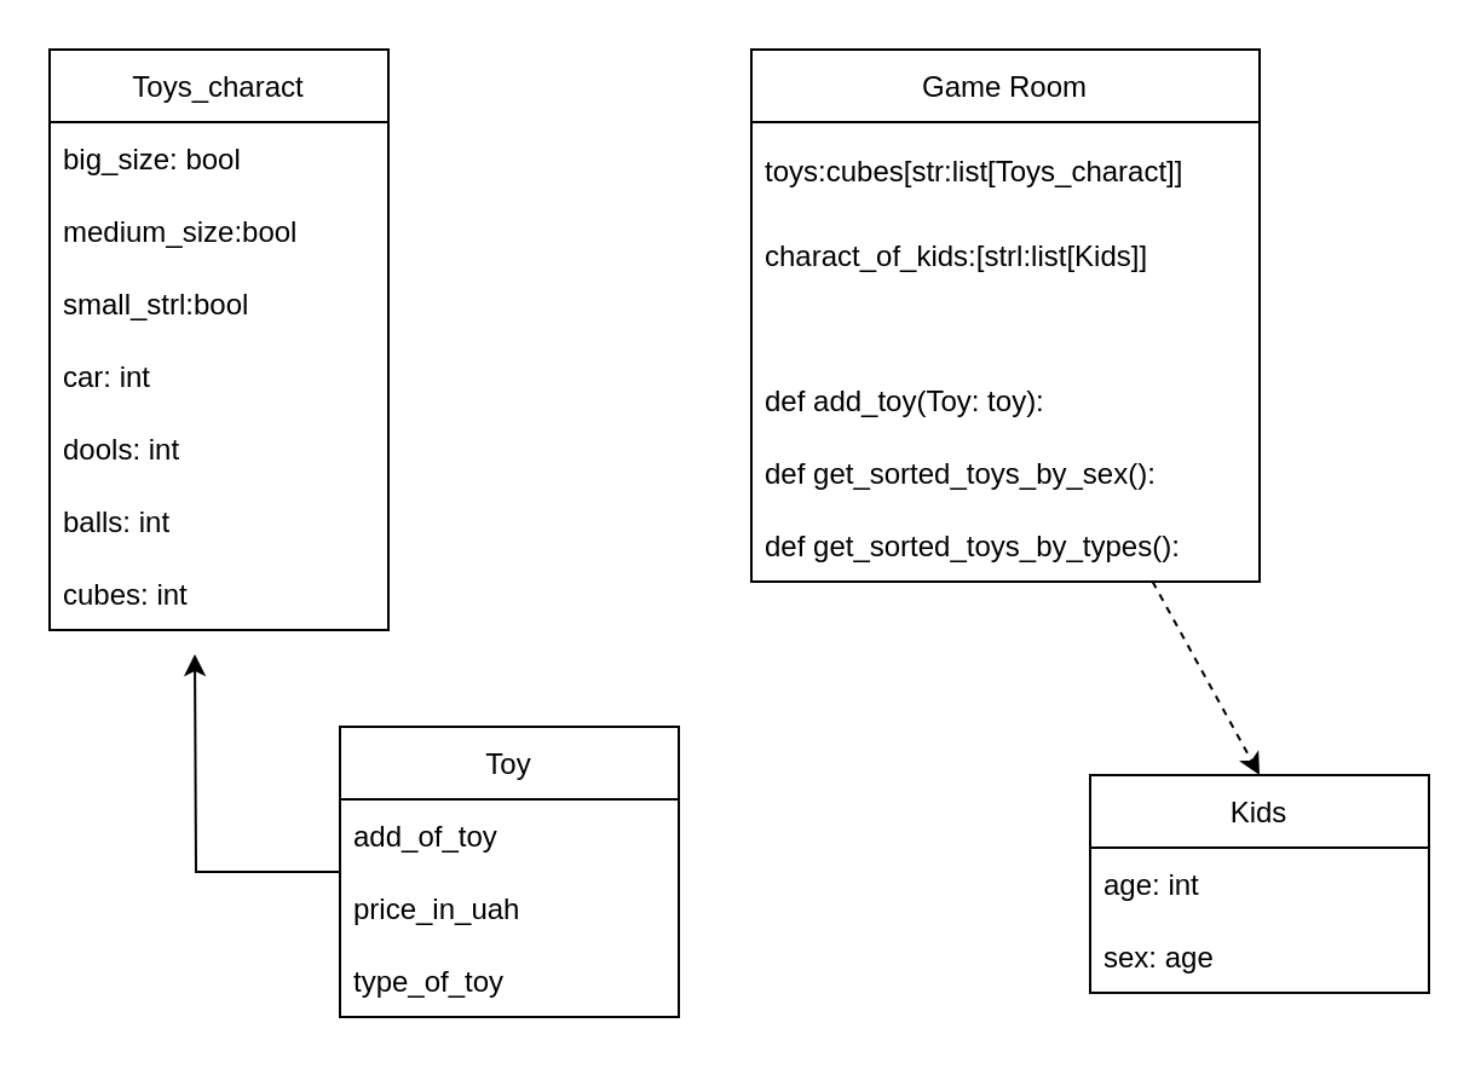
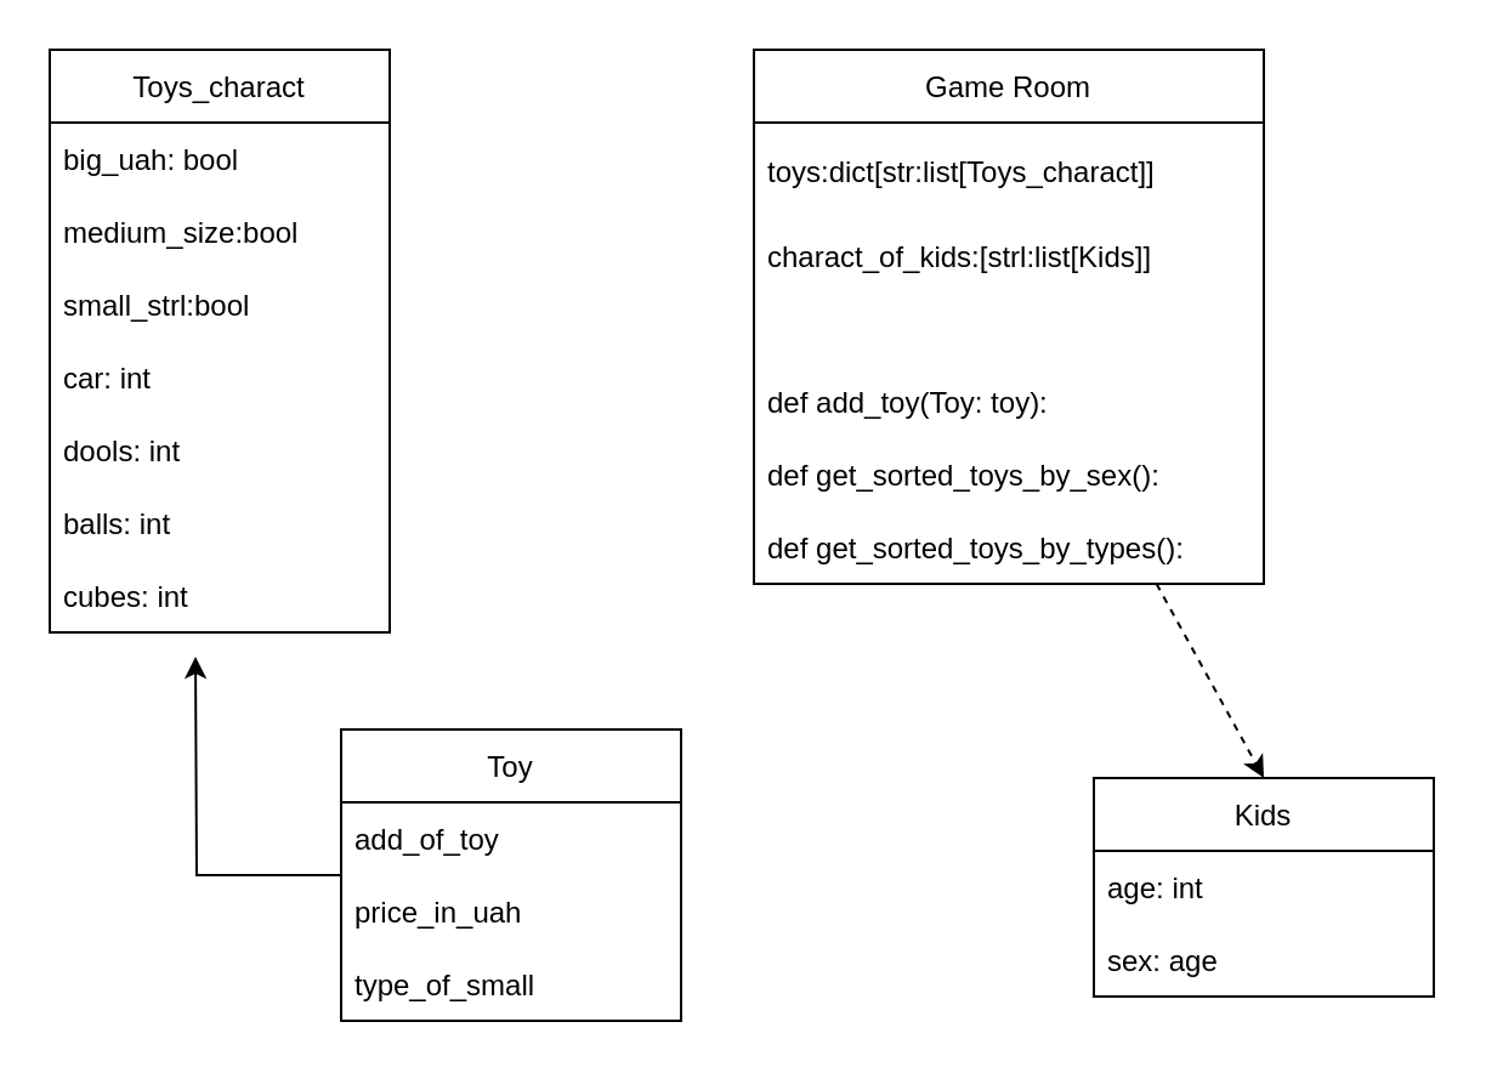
- <mxCell id="11" value="big_size: bool    " style="text;strokeColor=none;fillColor=none;align=left;verticalAlign=middle;spacingLeft=4;spacingRight=4;overflow=hidden;points=[[0,0.5],[1,0.5]];portConstraint=eastwest;rotatable=0;" vertex="1" parent="10"><mxGeometry y="30" width="140" height="30" as="geometry" /></mxCell>
+ <mxCell id="11" value="big_uah: bool    " style="text;strokeColor=none;fillColor=none;align=left;verticalAlign=middle;spacingLeft=4;spacingRight=4;overflow=hidden;points=[[0,0.5],[1,0.5]];portConstraint=eastwest;rotatable=0;" vertex="1" parent="10"><mxGeometry y="30" width="140" height="30" as="geometry" /></mxCell>
- <mxCell id="4" value="toys:cubes[str:list[Toys_charact]]    " style="text;strokeColor=none;fillColor=none;align=left;verticalAlign=middle;spacingLeft=4;spacingRight=4;overflow=hidden;points=[[0,0.5],[1,0.5]];portConstraint=eastwest;rotatable=0;" vertex="1" parent="3"><mxGeometry y="30" width="210" height="40" as="geometry" /></mxCell>
+ <mxCell id="4" value="toys:dict[str:list[Toys_charact]]    " style="text;strokeColor=none;fillColor=none;align=left;verticalAlign=middle;spacingLeft=4;spacingRight=4;overflow=hidden;points=[[0,0.5],[1,0.5]];portConstraint=eastwest;rotatable=0;" vertex="1" parent="3"><mxGeometry y="30" width="210" height="40" as="geometry" /></mxCell>
- <mxCell id="26" value="type_of_toy" style="text;strokeColor=none;fillColor=none;align=left;verticalAlign=middle;spacingLeft=4;spacingRight=4;overflow=hidden;points=[[0,0.5],[1,0.5]];portConstraint=eastwest;rotatable=0;" vertex="1" parent="23"><mxGeometry y="90" width="140" height="30" as="geometry" /></mxCell>
+ <mxCell id="26" value="type_of_small" style="text;strokeColor=none;fillColor=none;align=left;verticalAlign=middle;spacingLeft=4;spacingRight=4;overflow=hidden;points=[[0,0.5],[1,0.5]];portConstraint=eastwest;rotatable=0;" vertex="1" parent="23"><mxGeometry y="90" width="140" height="30" as="geometry" /></mxCell>
